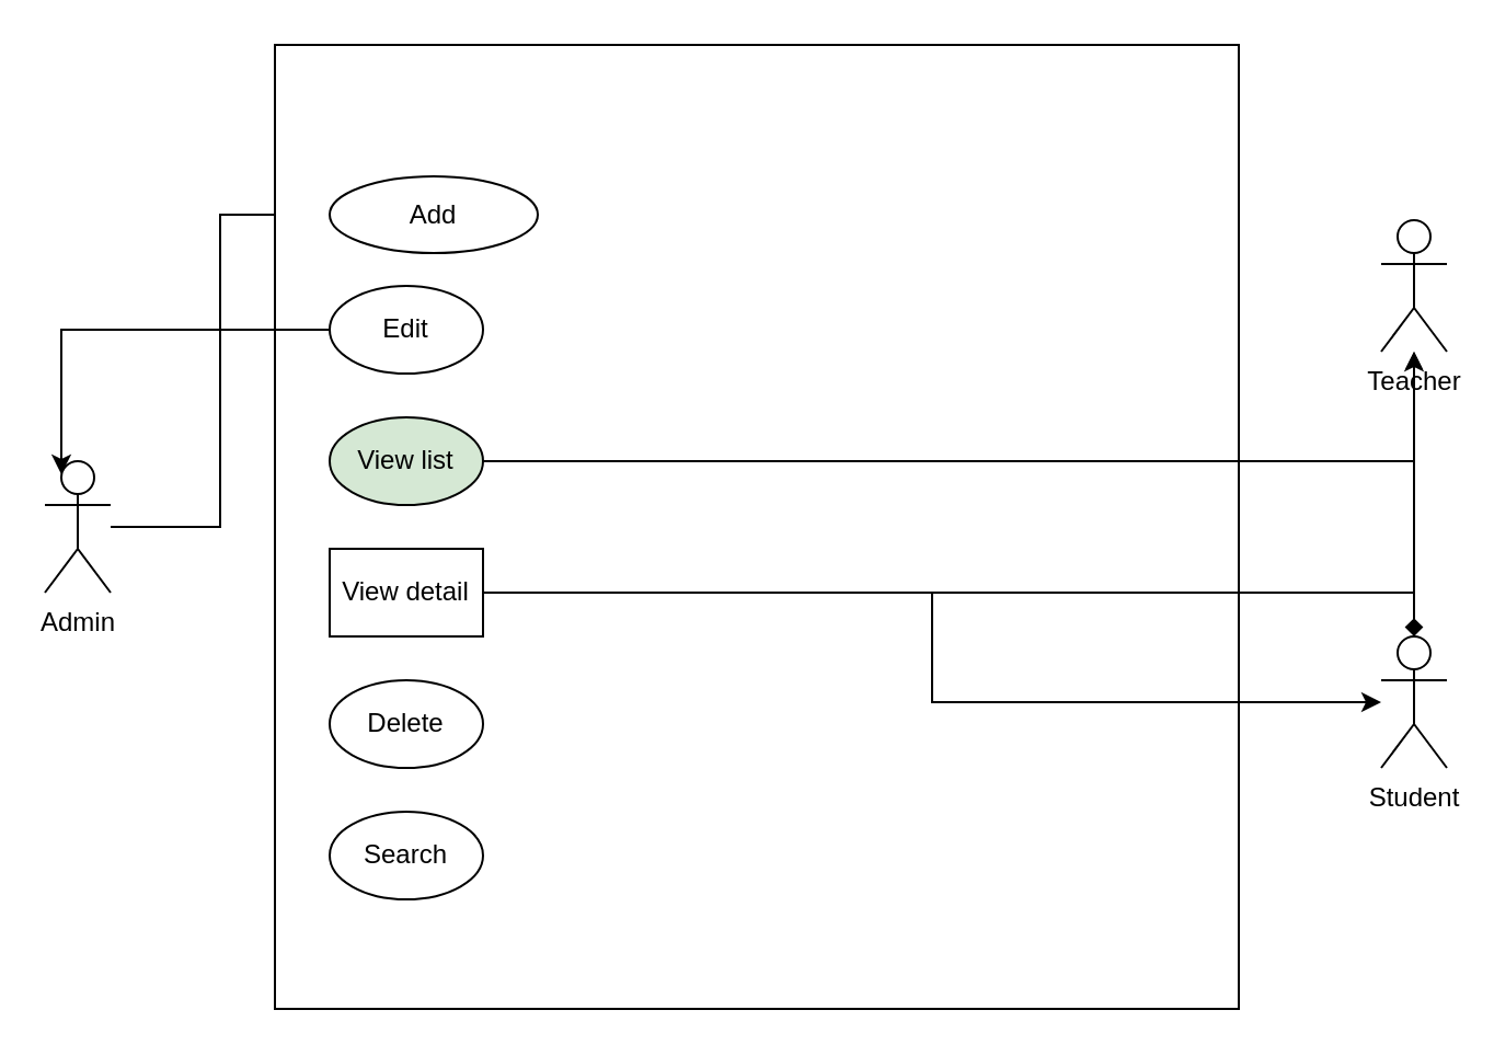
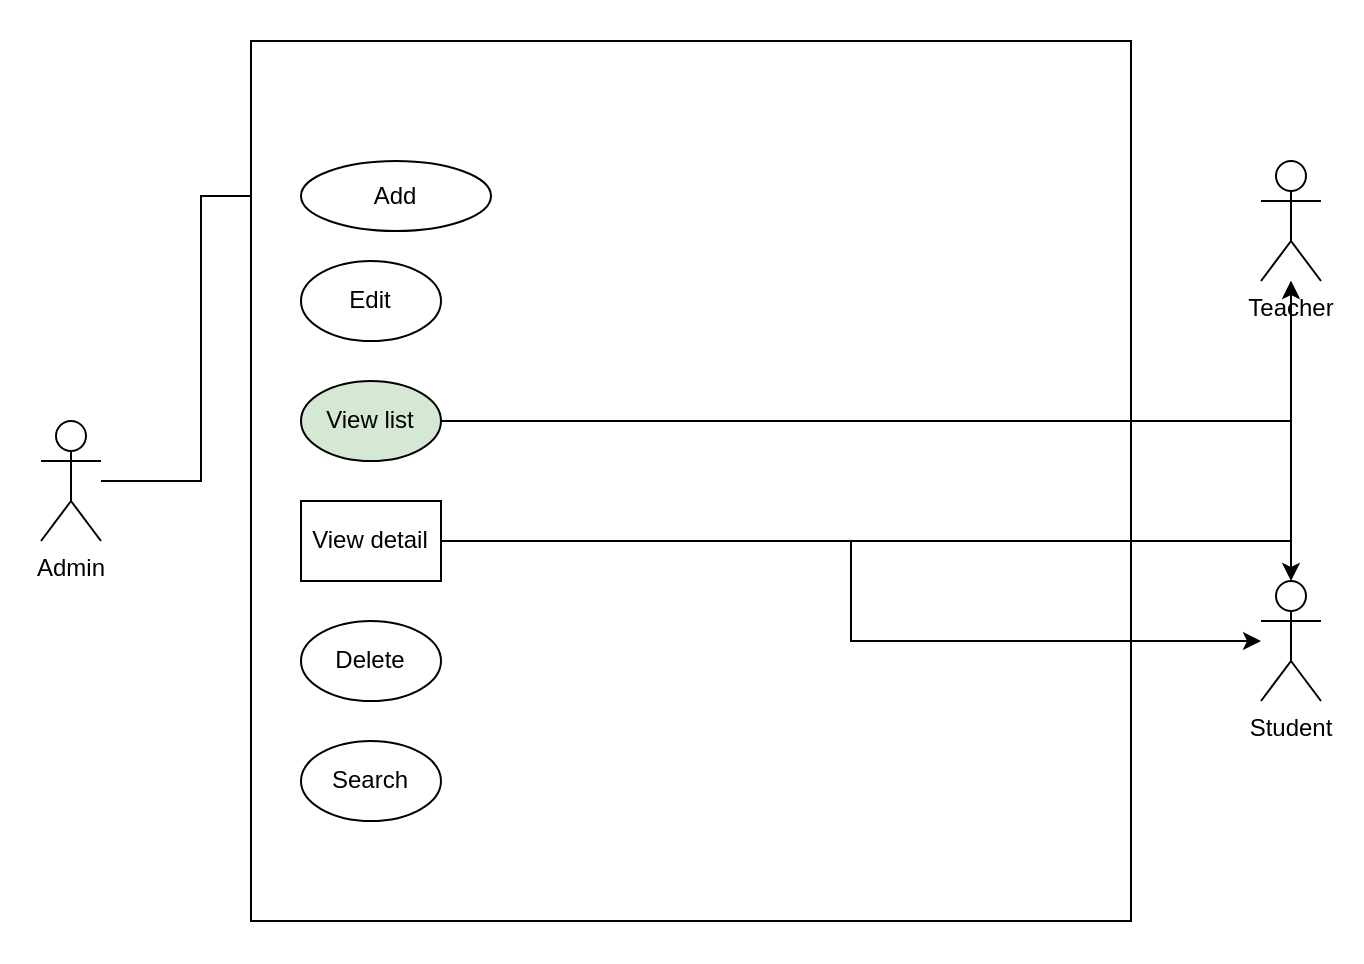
- <mxCell id="16" value="Teacher" style="shape=umlActor;verticalLabelPosition=bottom;verticalAlign=top;html=1;outlineConnect=0;" vertex="1" parent="1"><mxGeometry x="630" y="100" width="30" height="60" as="geometry" /></mxCell>
+ <mxCell id="16" value="Teacher" style="shape=umlActor;verticalLabelPosition=bottom;verticalAlign=top;html=1;outlineConnect=0;" vertex="1" parent="1"><mxGeometry x="630" y="80" width="30" height="60" as="geometry" /></mxCell>
- <mxCell id="17" style="edgeStyle=orthogonalEdgeStyle;rounded=0;orthogonalLoop=1;jettySize=auto;html=1;entryX=0.25;entryY=0.1;entryDx=0;entryDy=0;entryPerimeter=0;" edge="1" parent="1" source="6" target="3"><mxGeometry relative="1" as="geometry" /></mxCell>
- <mxCell id="8" style="edgeStyle=orthogonalEdgeStyle;rounded=0;orthogonalLoop=1;jettySize=auto;html=1;endArrow=diamond;" edge="1" parent="1" source="9" target="15"><mxGeometry relative="1" as="geometry" /></mxCell>
+ <mxCell id="8" style="edgeStyle=orthogonalEdgeStyle;rounded=0;orthogonalLoop=1;jettySize=auto;html=1;" edge="1" parent="1" source="9" target="15"><mxGeometry relative="1" as="geometry" /></mxCell>
